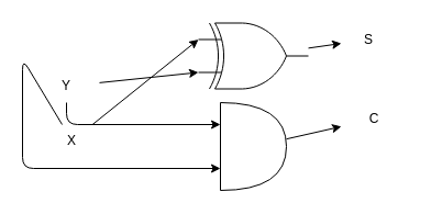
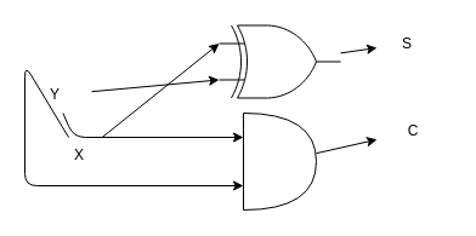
- <mxCell id="7" value="Y" style="text;html=1;strokeColor=none;fillColor=none;align=center;verticalAlign=middle;whiteSpace=wrap;rounded=0;" parent="1" vertex="1"><mxGeometry x="30" y="63" width="60" height="30" as="geometry" /></mxCell>
+ <mxCell id="7" value="Y" style="text;html=1;strokeColor=none;fillColor=none;align=center;verticalAlign=middle;whiteSpace=wrap;rounded=0;" parent="1" vertex="1"><mxGeometry x="15" y="63" width="60" height="30" as="geometry" /></mxCell>
